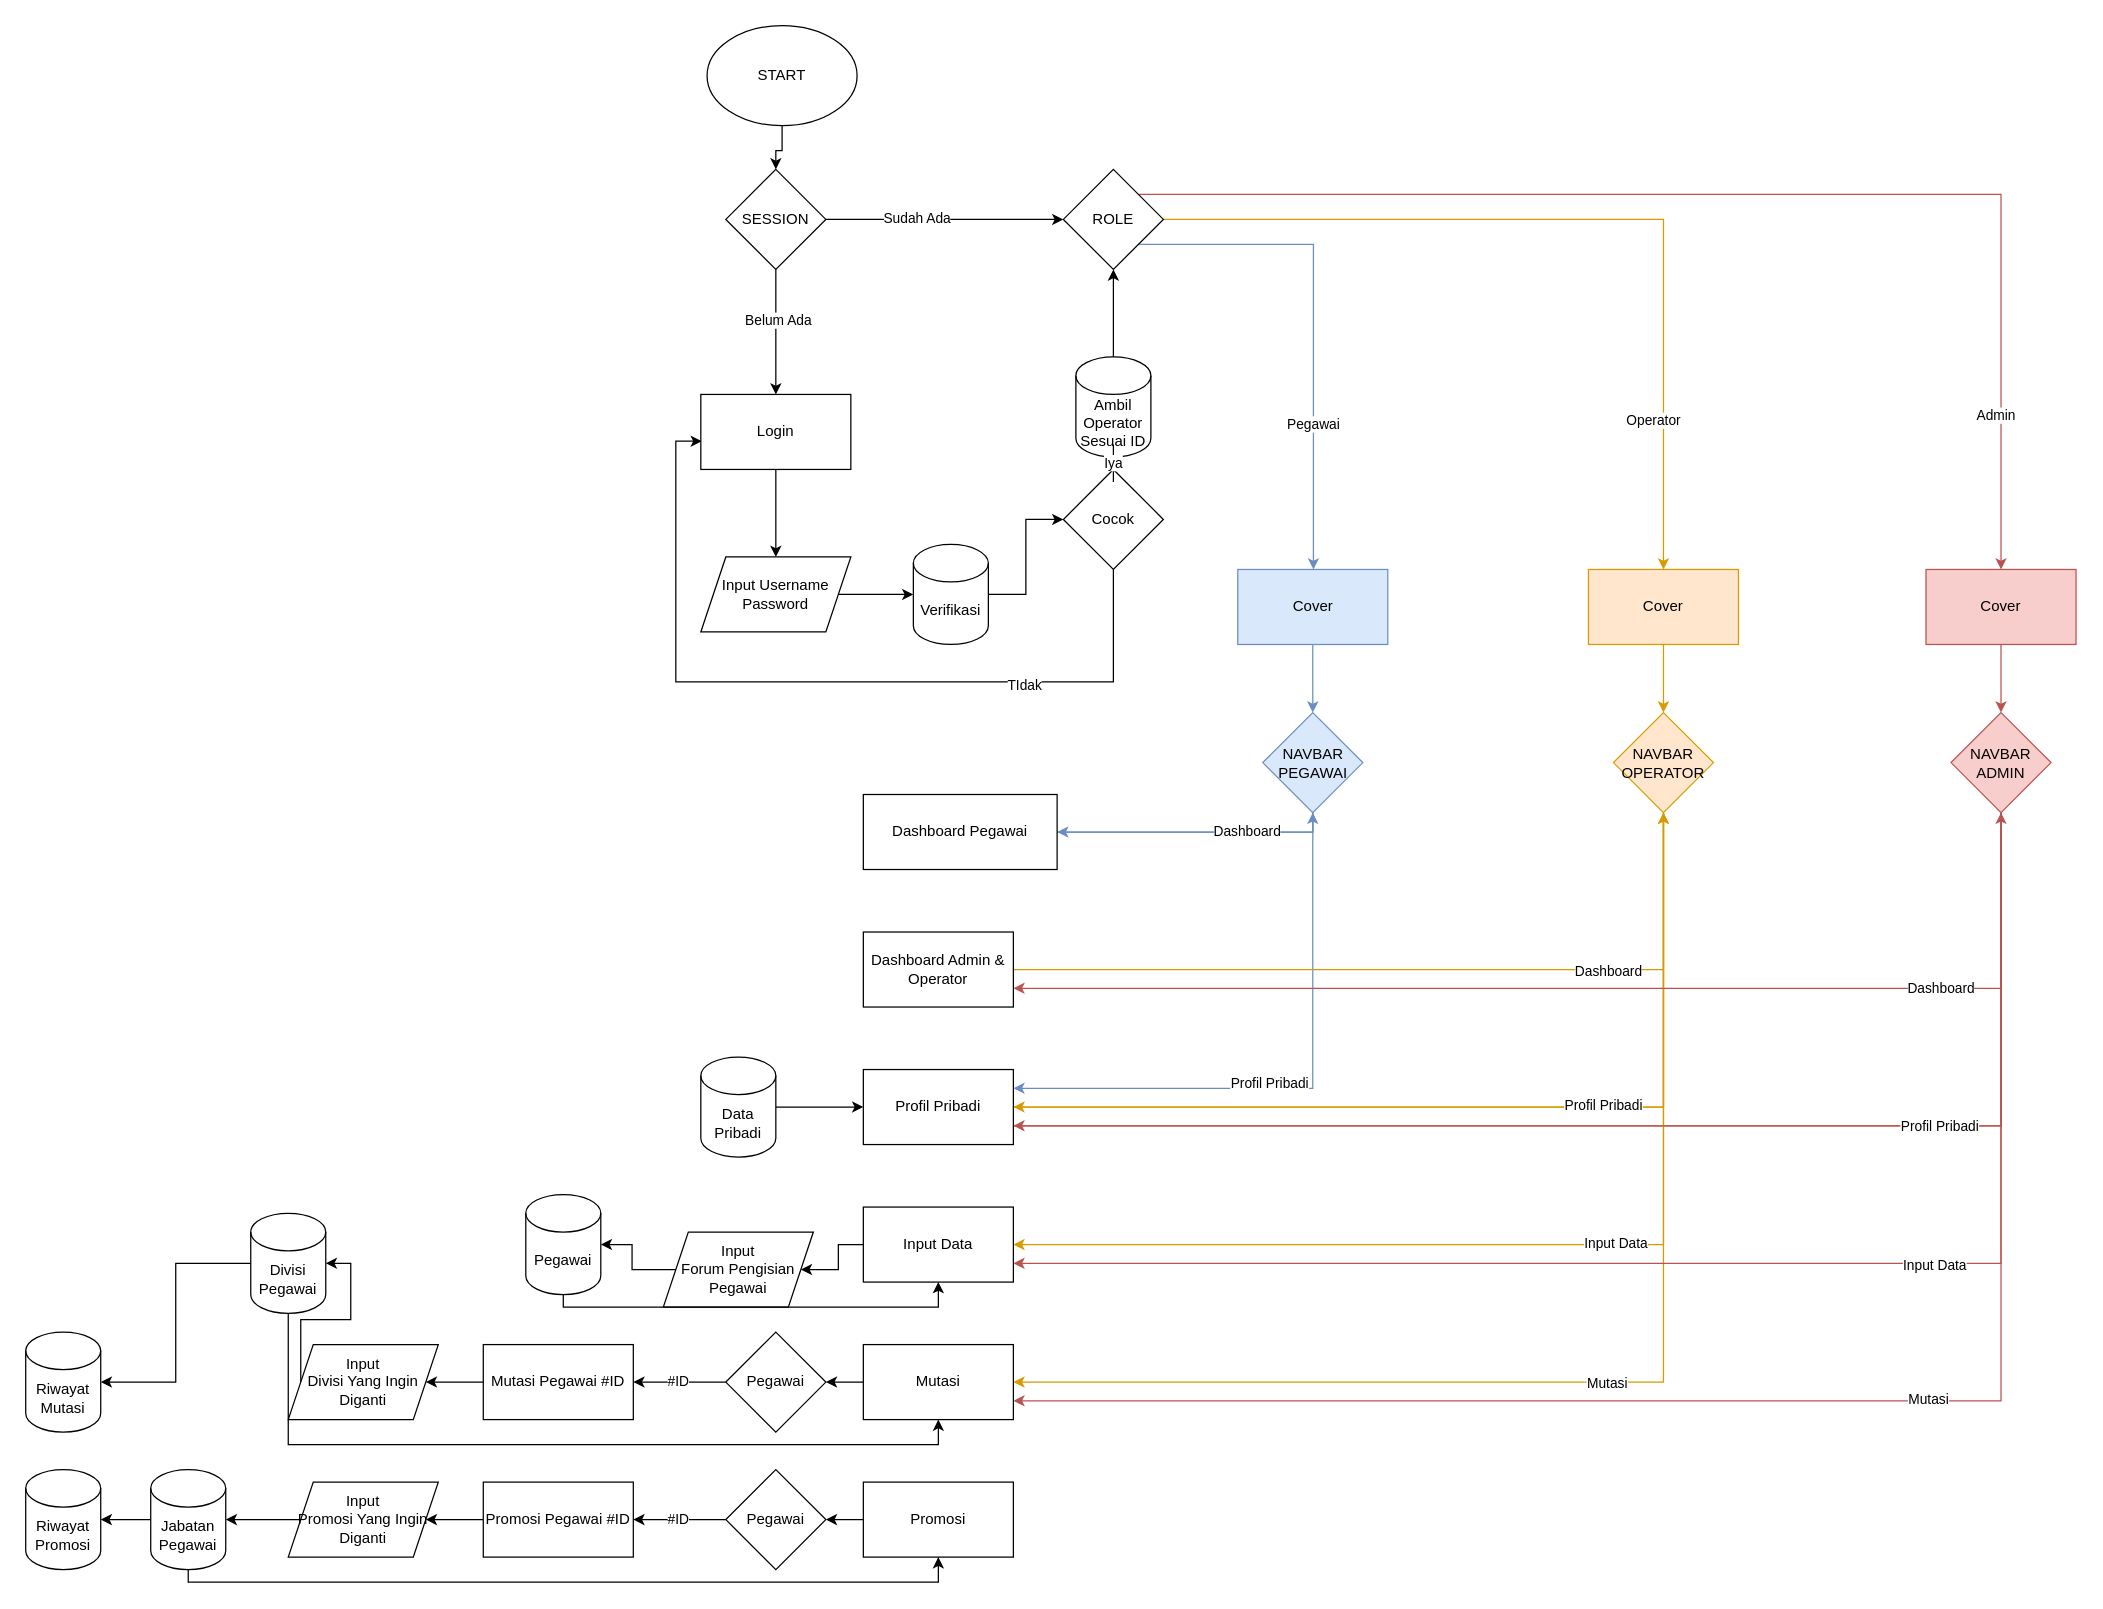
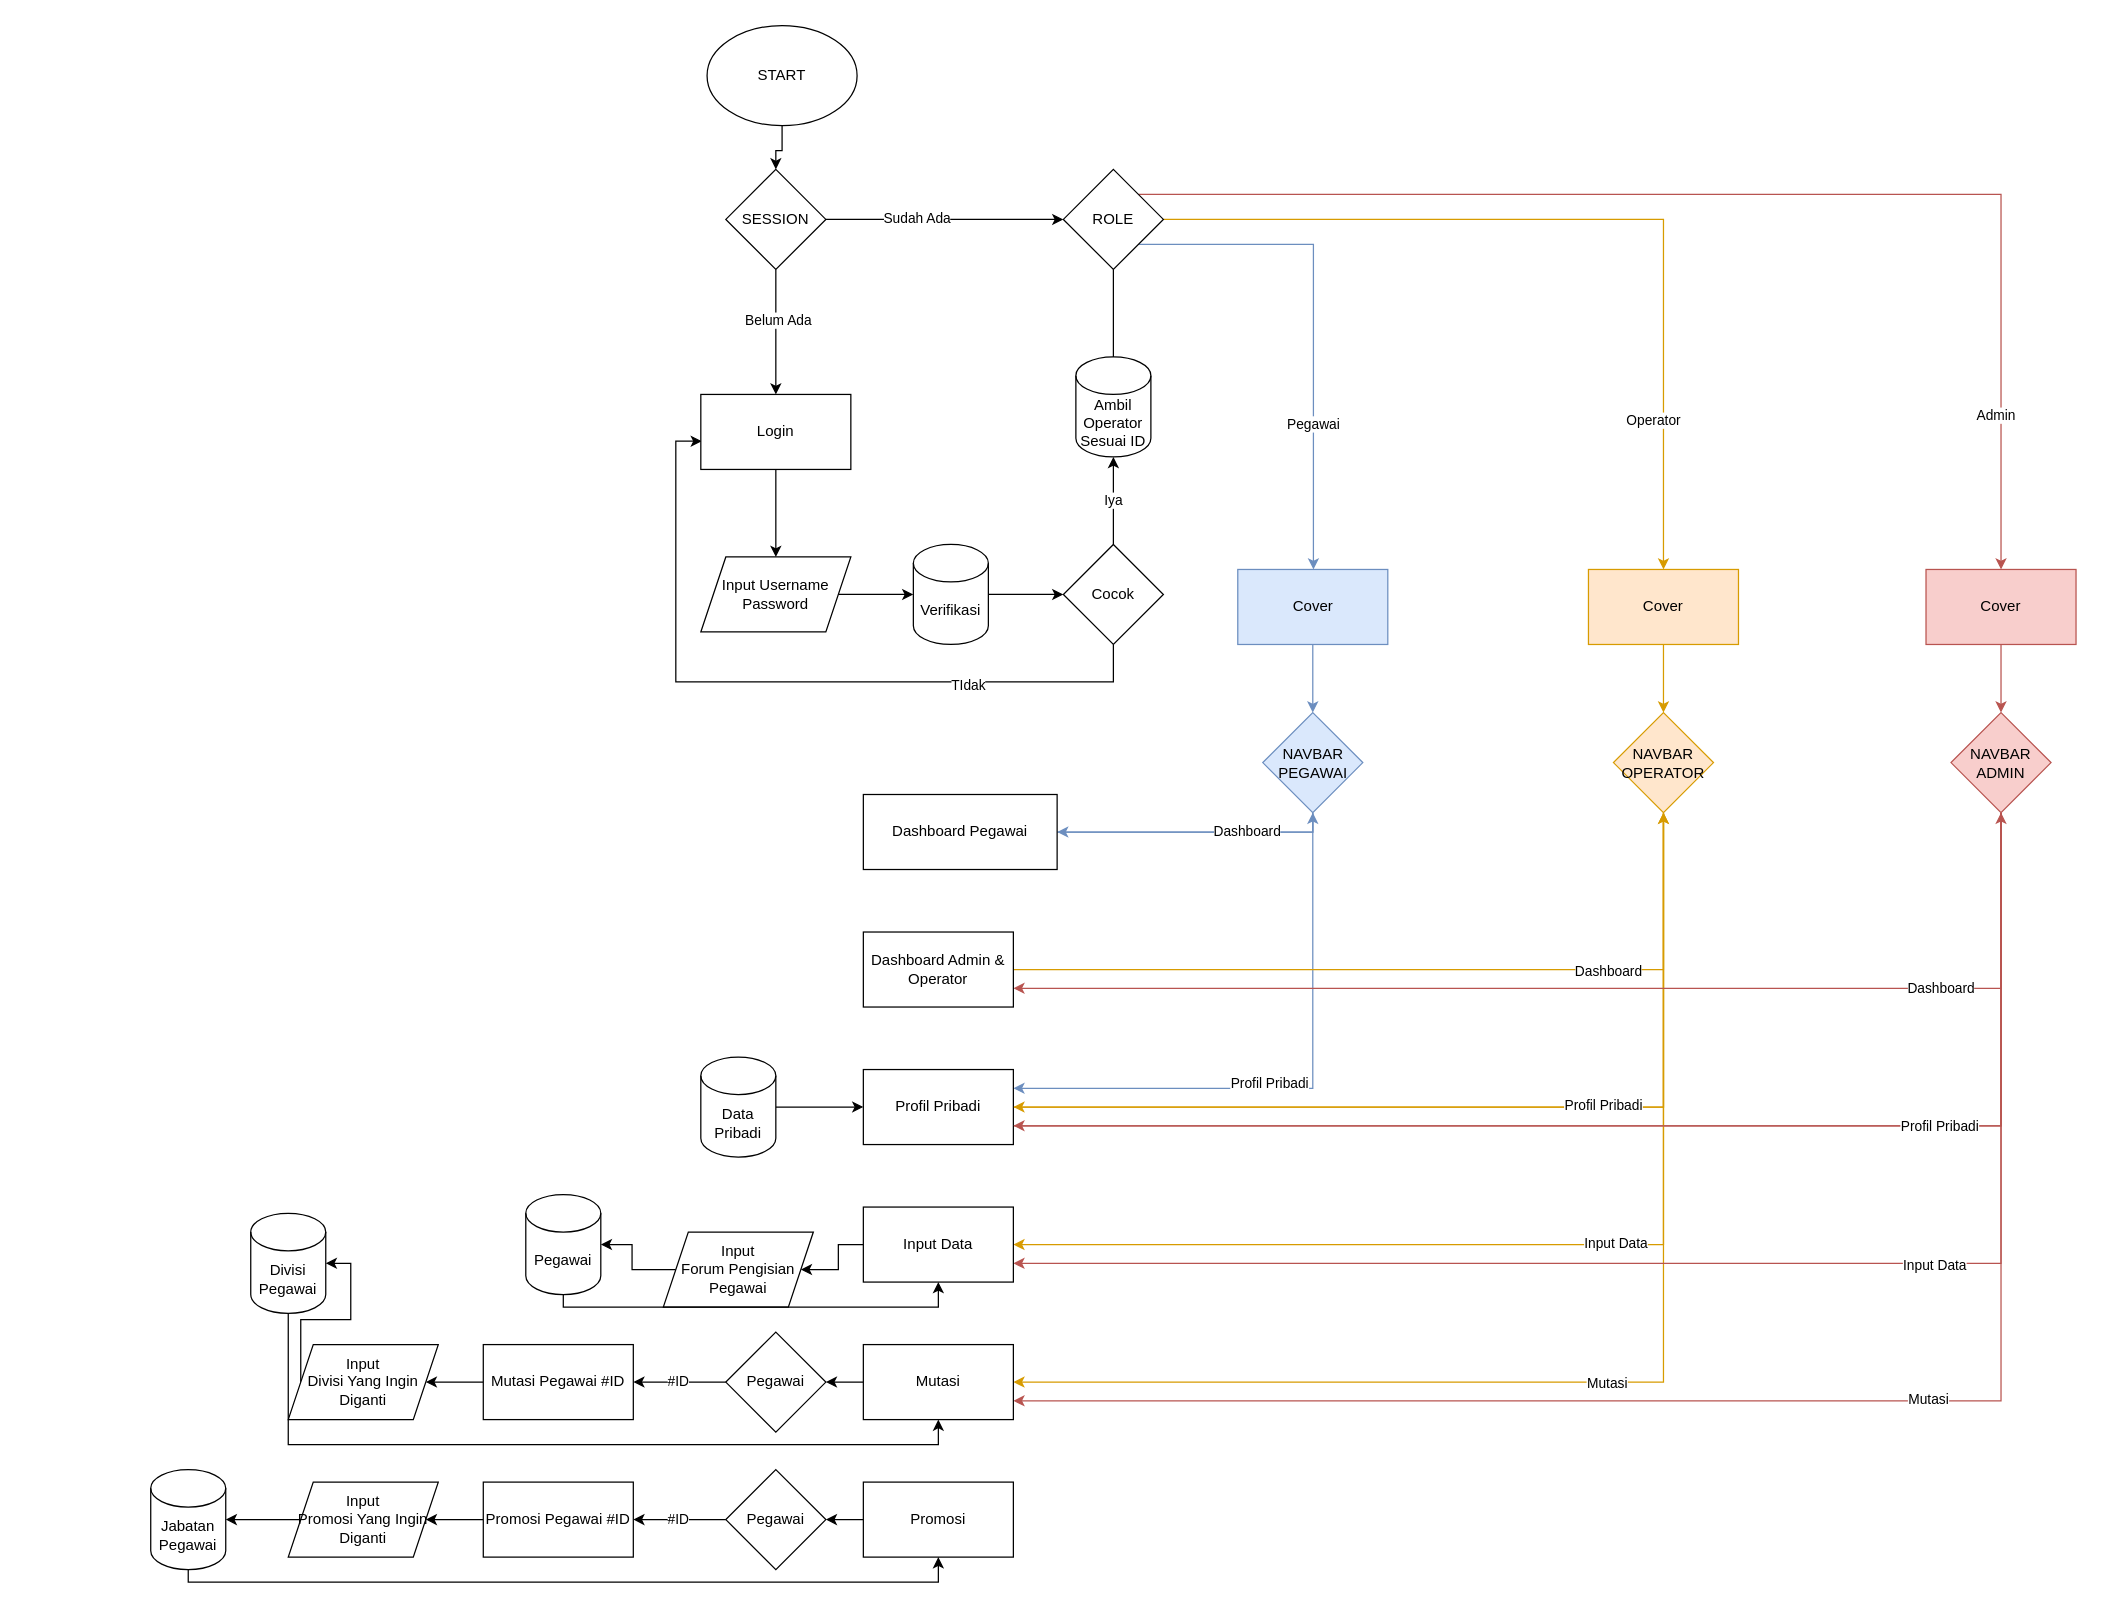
- <mxCell id="21" value="" style="edgeStyle=orthogonalEdgeStyle;rounded=0;orthogonalLoop=1;jettySize=auto;html=1;" edge="1" parent="1" source="22" target="13"><mxGeometry relative="1" as="geometry" /></mxCell>
+ <mxCell id="21" value="" style="edgeStyle=orthogonalEdgeStyle;rounded=0;orthogonalLoop=1;jettySize=auto;html=1;endArrow=none;" edge="1" parent="1" source="22" target="13"><mxGeometry relative="1" as="geometry" /></mxCell>
- <mxCell id="20" value="Cocok" style="rhombus;whiteSpace=wrap;html=1;" vertex="1" parent="1"><mxGeometry x="850" y="375" width="80" height="80" as="geometry" /></mxCell>
+ <mxCell id="20" value="Cocok" style="rhombus;whiteSpace=wrap;html=1;" vertex="1" parent="1"><mxGeometry x="850" y="435" width="80" height="80" as="geometry" /></mxCell>
- <mxCell id="81" style="edgeStyle=orthogonalEdgeStyle;rounded=0;orthogonalLoop=1;jettySize=auto;html=1;entryX=1;entryY=0.5;entryDx=0;entryDy=0;entryPerimeter=0;" edge="1" parent="1" source="82" target="84"><mxGeometry relative="1" as="geometry"><mxPoint x="150" y="1035" as="targetPoint" /></mxGeometry></mxCell>
- <mxCell id="84" value="Riwayat&lt;br&gt;Mutasi" style="shape=cylinder3;whiteSpace=wrap;html=1;boundedLbl=1;backgroundOutline=1;size=15;" vertex="1" parent="1"><mxGeometry x="20" y="1065" width="60" height="80" as="geometry" /></mxCell>
- <mxCell id="96" value="Riwayat&lt;br&gt;Promosi" style="shape=cylinder3;whiteSpace=wrap;html=1;boundedLbl=1;backgroundOutline=1;size=15;" vertex="1" parent="1"><mxGeometry x="20" y="1175" width="60" height="80" as="geometry" /></mxCell>
- <mxCell id="93" style="edgeStyle=orthogonalEdgeStyle;rounded=0;orthogonalLoop=1;jettySize=auto;html=1;entryX=1;entryY=0.5;entryDx=0;entryDy=0;entryPerimeter=0;" edge="1" parent="1" source="95" target="96"><mxGeometry relative="1" as="geometry"><mxPoint x="150" y="1145" as="targetPoint" /></mxGeometry></mxCell>
